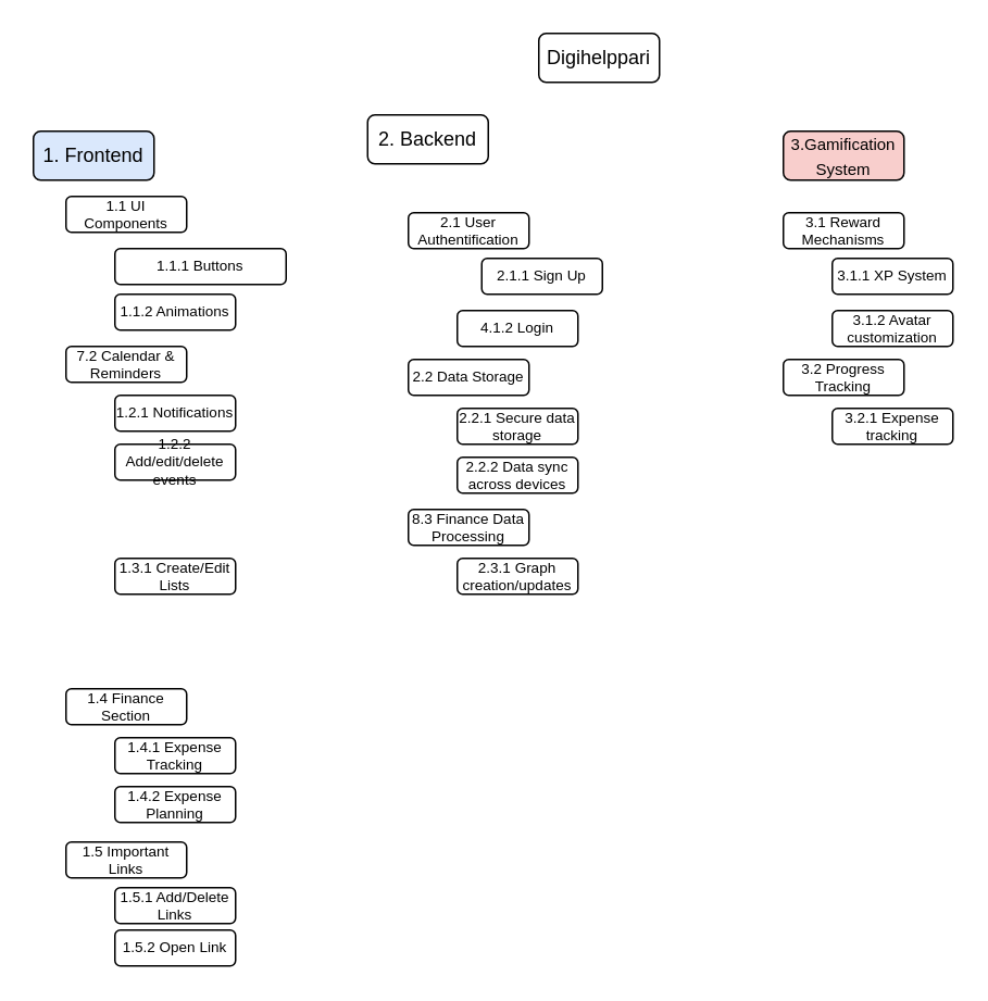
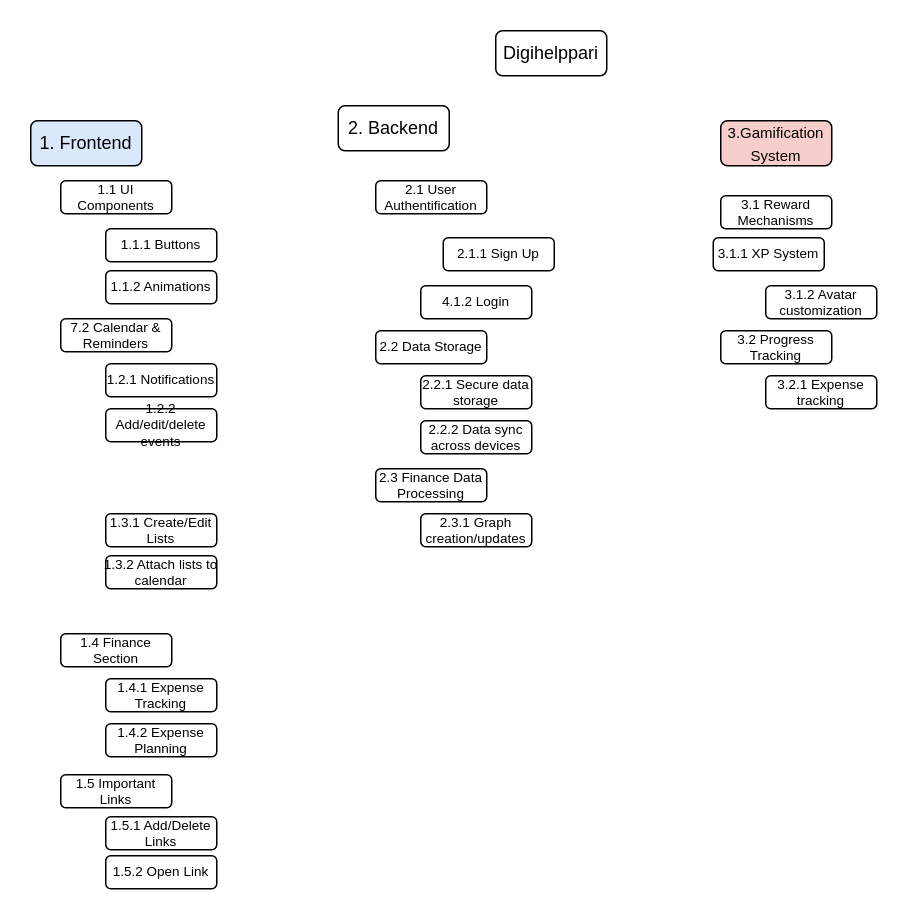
- <mxCell id="12" value="&lt;font&gt;2.1 User Authentification&lt;/font&gt;" style="rounded=1;whiteSpace=wrap;html=1;spacing=0;fontSize=9;" vertex="1" parent="1"><mxGeometry x="250" y="130" width="74" height="22" as="geometry" /></mxCell>
+ <mxCell id="12" value="&lt;font&gt;2.1 User Authentification&lt;/font&gt;" style="rounded=1;whiteSpace=wrap;html=1;spacing=0;fontSize=9;" vertex="1" parent="1"><mxGeometry x="250" y="120" width="74" height="22" as="geometry" /></mxCell>
- <mxCell id="7" value="&lt;font&gt;1.1.1 Buttons&lt;/font&gt;" style="rounded=1;whiteSpace=wrap;html=1;spacing=0;fontSize=9;" vertex="1" parent="1"><mxGeometry x="70" y="152" width="105" height="22" as="geometry" /></mxCell>
+ <mxCell id="7" value="&lt;font&gt;1.1.1 Buttons&lt;/font&gt;" style="rounded=1;whiteSpace=wrap;html=1;spacing=0;fontSize=9;" vertex="1" parent="1"><mxGeometry x="70" y="152" width="74" height="22" as="geometry" /></mxCell>
- <mxCell id="31" value="3.1.1 XP System" style="rounded=1;whiteSpace=wrap;html=1;spacing=0;fontSize=9;" vertex="1" parent="1"><mxGeometry x="510" y="158" width="74" height="22" as="geometry" /></mxCell>
+ <mxCell id="31" value="3.1.1 XP System" style="rounded=1;whiteSpace=wrap;html=1;spacing=0;fontSize=9;" vertex="1" parent="1"><mxGeometry x="475" y="158" width="74" height="22" as="geometry" /></mxCell>
- <mxCell id="14" value="&lt;font&gt;8.3 Finance Data Processing&lt;/font&gt;" style="rounded=1;whiteSpace=wrap;html=1;spacing=0;fontSize=9;" vertex="1" parent="1"><mxGeometry x="250" y="312" width="74" height="22" as="geometry" /></mxCell>
+ <mxCell id="14" value="&lt;font&gt;2.3 Finance Data Processing&lt;/font&gt;" style="rounded=1;whiteSpace=wrap;html=1;spacing=0;fontSize=9;" vertex="1" parent="1"><mxGeometry x="250" y="312" width="74" height="22" as="geometry" /></mxCell>
+ <mxCell id="20" value="1.3.2 Attach lists to calendar" style="rounded=1;whiteSpace=wrap;html=1;spacing=0;fontSize=9;" vertex="1" parent="1"><mxGeometry x="70" y="370" width="74" height="22" as="geometry" /></mxCell>
